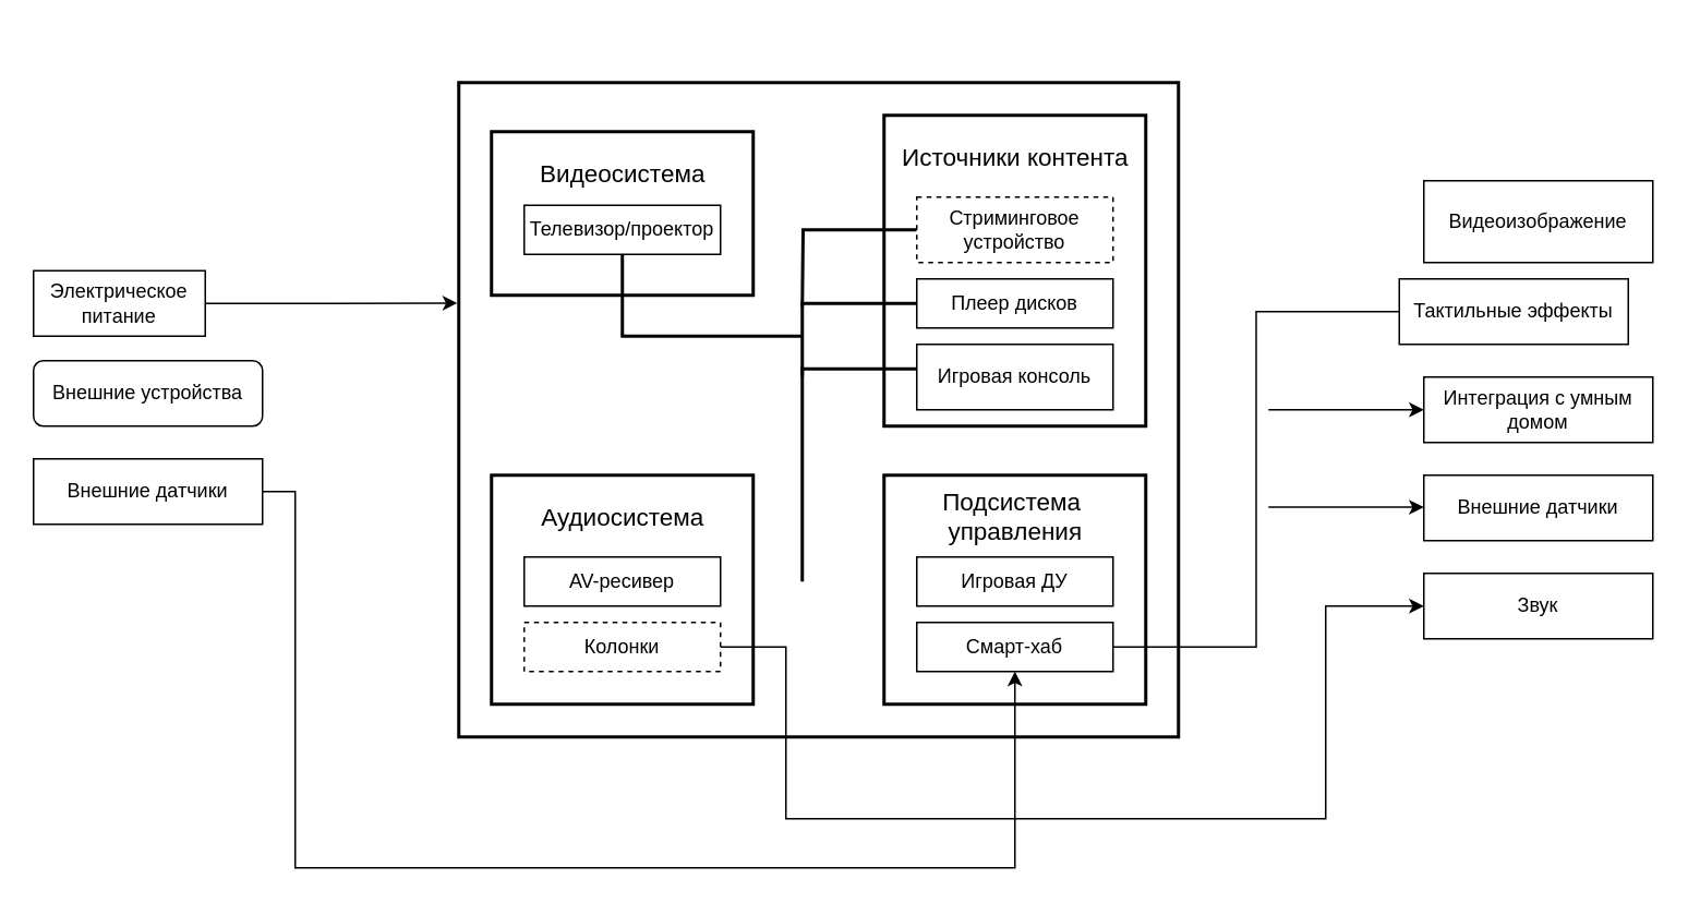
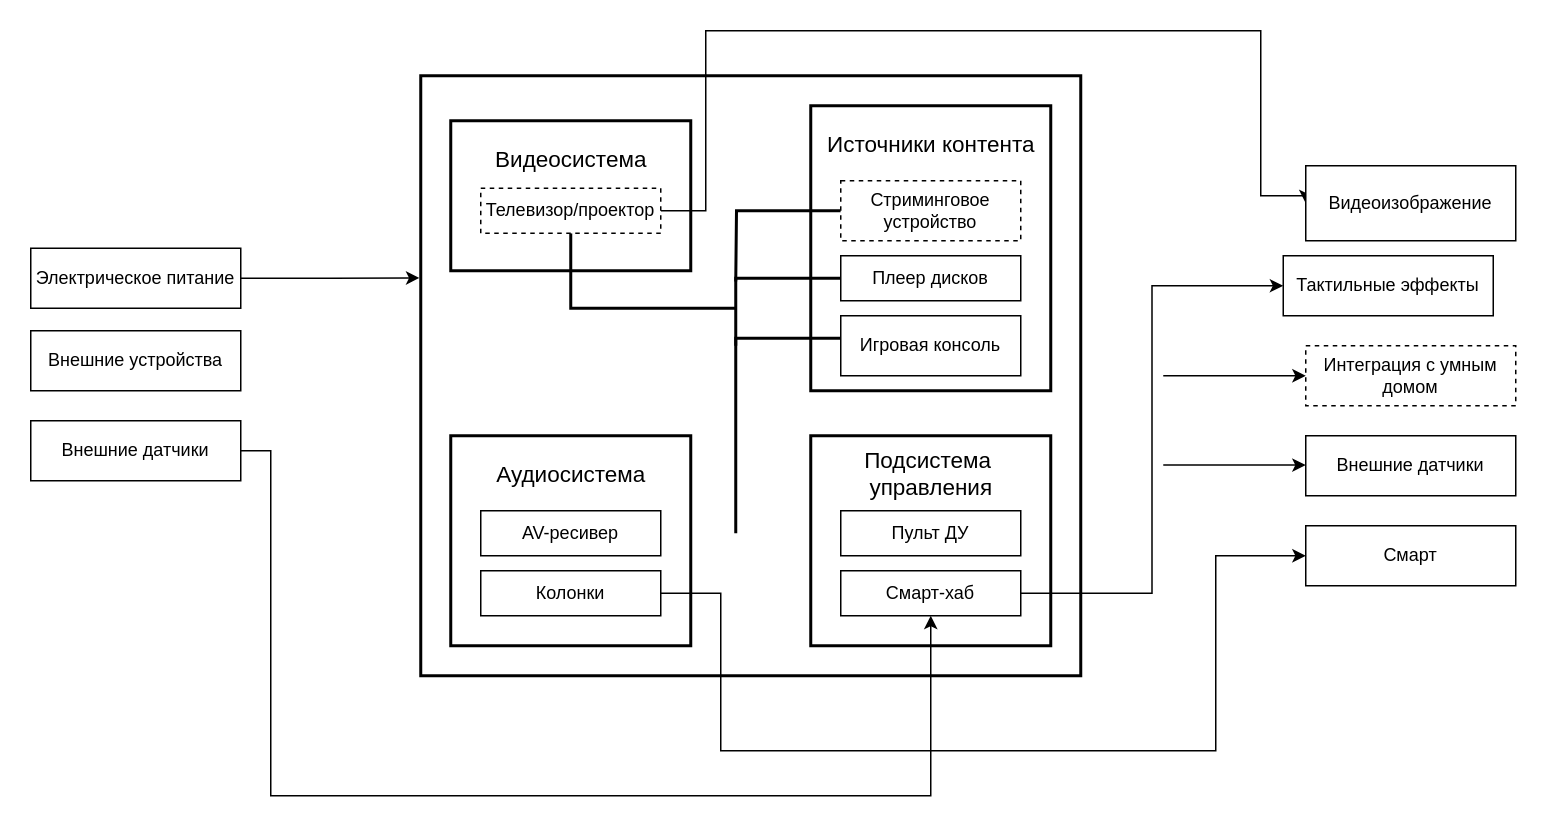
+ <mxCell id="8" style="edgeStyle=orthogonalEdgeStyle;rounded=0;orthogonalLoop=1;jettySize=auto;html=1;entryX=0;entryY=0.5;entryDx=0;entryDy=0;" edge="1" parent="1" source="9" target="28"><mxGeometry relative="1" as="geometry"><Array as="points"><mxPoint x="470" y="140" /><mxPoint x="470" y="20" /><mxPoint x="840" y="20" /><mxPoint x="840" y="130" /></Array></mxGeometry></mxCell>
- <mxCell id="9" value="Телевизор/проектор" style="rounded=0;whiteSpace=wrap;html=1;" vertex="1" parent="1"><mxGeometry x="320" y="125" width="120" height="30" as="geometry" /></mxCell>
+ <mxCell id="9" value="Телевизор/проектор" style="rounded=0;whiteSpace=wrap;html=1;dashed=1;" vertex="1" parent="1"><mxGeometry x="320" y="125" width="120" height="30" as="geometry" /></mxCell>
- <mxCell id="4" value="Электрическое питание" style="rounded=0;whiteSpace=wrap;html=1;" vertex="1" parent="1"><mxGeometry x="20" y="165" width="105" height="40" as="geometry" /></mxCell>
+ <mxCell id="4" value="Электрическое питание" style="rounded=0;whiteSpace=wrap;html=1;" vertex="1" parent="1"><mxGeometry x="20" y="165" width="140" height="40" as="geometry" /></mxCell>
- <mxCell id="26" style="edgeStyle=orthogonalEdgeStyle;rounded=0;orthogonalLoop=1;jettySize=auto;html=1;entryX=0;entryY=0.5;entryDx=0;entryDy=0;endArrow=none;" edge="1" parent="1" source="27" target="30"><mxGeometry relative="1" as="geometry" /></mxCell>
+ <mxCell id="26" style="edgeStyle=orthogonalEdgeStyle;rounded=0;orthogonalLoop=1;jettySize=auto;html=1;entryX=0;entryY=0.5;entryDx=0;entryDy=0;" edge="1" parent="1" source="27" target="30"><mxGeometry relative="1" as="geometry" /></mxCell>
- <mxCell id="5" value="Внешние устройства" style="whiteSpace=wrap;html=1;rounded=1;" vertex="1" parent="1"><mxGeometry x="20" y="220" width="140" height="40" as="geometry" /></mxCell>
+ <mxCell id="5" value="Внешние устройства" style="rounded=0;whiteSpace=wrap;html=1;" vertex="1" parent="1"><mxGeometry x="20" y="220" width="140" height="40" as="geometry" /></mxCell>
- <mxCell id="31" value="Интеграция с умным домом" style="rounded=0;whiteSpace=wrap;html=1;" vertex="1" parent="1"><mxGeometry x="870" y="230" width="140" height="40" as="geometry" /></mxCell>
+ <mxCell id="31" value="Интеграция с умным домом" style="rounded=0;whiteSpace=wrap;html=1;dashed=1;" vertex="1" parent="1"><mxGeometry x="870" y="230" width="140" height="40" as="geometry" /></mxCell>
- <mxCell id="24" value="Игровая ДУ" style="rounded=0;whiteSpace=wrap;html=1;" vertex="1" parent="1"><mxGeometry x="560" y="340" width="120" height="30" as="geometry" /></mxCell>
+ <mxCell id="24" value="Пульт ДУ" style="rounded=0;whiteSpace=wrap;html=1;" vertex="1" parent="1"><mxGeometry x="560" y="340" width="120" height="30" as="geometry" /></mxCell>
- <mxCell id="29" value="Звук" style="rounded=0;whiteSpace=wrap;html=1;" vertex="1" parent="1"><mxGeometry x="870" y="350" width="140" height="40" as="geometry" /></mxCell>
+ <mxCell id="29" value="Смарт" style="rounded=0;whiteSpace=wrap;html=1;" vertex="1" parent="1"><mxGeometry x="870" y="350" width="140" height="40" as="geometry" /></mxCell>
- <mxCell id="15" value="Колонки" style="rounded=0;whiteSpace=wrap;html=1;dashed=1;" vertex="1" parent="1"><mxGeometry x="320" y="380" width="120" height="30" as="geometry" /></mxCell>
+ <mxCell id="15" value="Колонки" style="rounded=0;whiteSpace=wrap;html=1;" vertex="1" parent="1"><mxGeometry x="320" y="380" width="120" height="30" as="geometry" /></mxCell>
